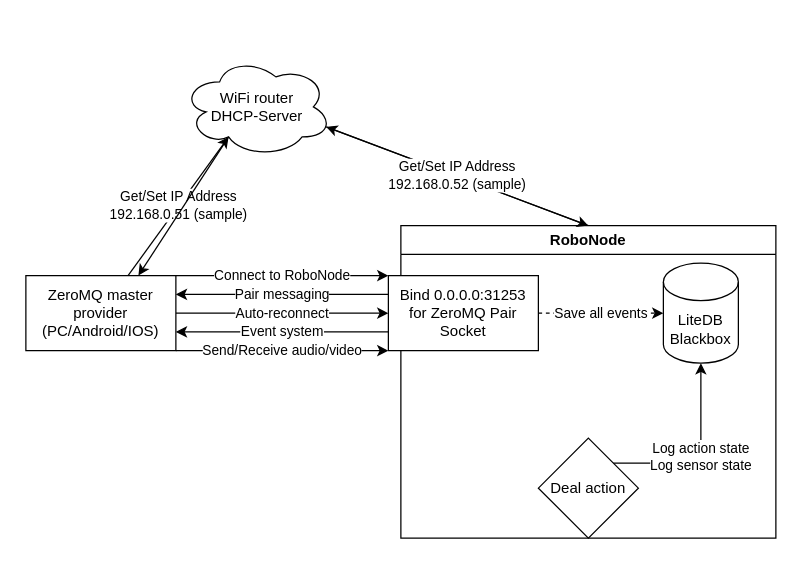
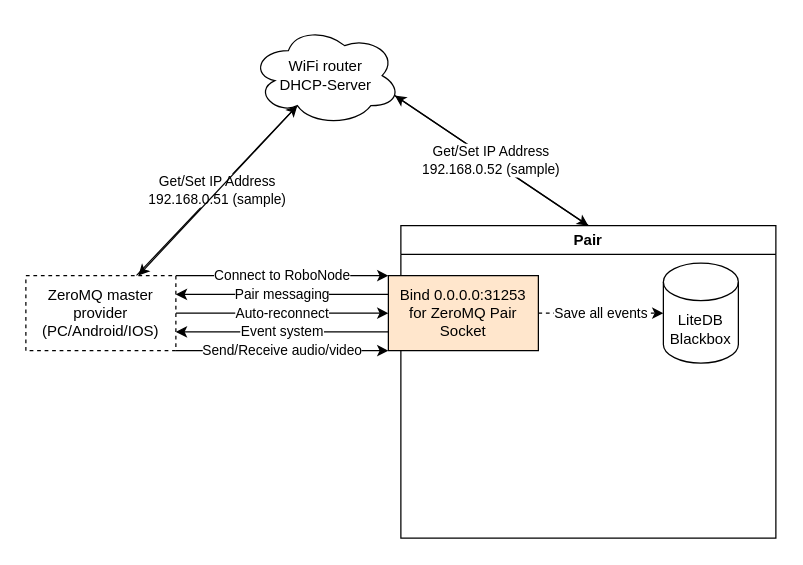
- <mxCell id="18" value="WiFi router&lt;br&gt;DHCP-Server" style="ellipse;shape=cloud;whiteSpace=wrap;html=1;" vertex="1" parent="1"><mxGeometry x="145" y="45" width="120" height="80" as="geometry" /></mxCell>
+ <mxCell id="18" value="WiFi router&lt;br&gt;DHCP-Server" style="ellipse;shape=cloud;whiteSpace=wrap;html=1;" vertex="1" parent="1"><mxGeometry x="200" y="20" width="120" height="80" as="geometry" /></mxCell>
- <mxCell id="3" value="RoboNode" style="swimlane;whiteSpace=wrap;html=1;" vertex="1" parent="1"><mxGeometry x="320" y="180" width="300" height="250" as="geometry"><mxRectangle x="500" y="270" width="100" height="30" as="alternateBounds" /></mxGeometry></mxCell>
+ <mxCell id="3" value="Pair" style="swimlane;whiteSpace=wrap;html=1;" vertex="1" parent="1"><mxGeometry x="320" y="180" width="300" height="250" as="geometry"><mxRectangle x="500" y="270" width="100" height="30" as="alternateBounds" /></mxGeometry></mxCell>
- <mxCell id="13" value="ZeroMQ master provider (PC/Android/IOS)" style="rounded=0;whiteSpace=wrap;html=1;" vertex="1" parent="1"><mxGeometry x="20" y="220" width="120" height="60" as="geometry" /></mxCell>
+ <mxCell id="13" value="ZeroMQ master provider (PC/Android/IOS)" style="rounded=0;whiteSpace=wrap;html=1;dashed=1;" vertex="1" parent="1"><mxGeometry x="20" y="220" width="120" height="60" as="geometry" /></mxCell>
- <mxCell id="6" value="Bind 0.0.0.0:31253 for ZeroMQ Pair Socket" style="rounded=0;whiteSpace=wrap;html=1;" vertex="1" parent="3"><mxGeometry x="-10" y="40" width="120" height="60" as="geometry" /></mxCell>
+ <mxCell id="6" value="Bind 0.0.0.0:31253 for ZeroMQ Pair Socket" style="rounded=0;whiteSpace=wrap;html=1;fillColor=#ffe6cc;" vertex="1" parent="3"><mxGeometry x="-10" y="40" width="120" height="60" as="geometry" /></mxCell>
- <mxCell id="7" value="Log action state&lt;br&gt;Log sensor state" style="edgeStyle=none;html=1;exitX=1;exitY=0;exitDx=0;exitDy=0;entryX=0.5;entryY=1;entryDx=0;entryDy=0;entryPerimeter=0;" edge="1" parent="3" source="8" target="4"><mxGeometry relative="1" as="geometry"><Array as="points"><mxPoint x="240" y="190" /></Array></mxGeometry></mxCell>
- <mxCell id="8" value="Deal action" style="rhombus;whiteSpace=wrap;html=1;" vertex="1" parent="3"><mxGeometry x="110" y="170" width="80" height="80" as="geometry" /></mxCell>
